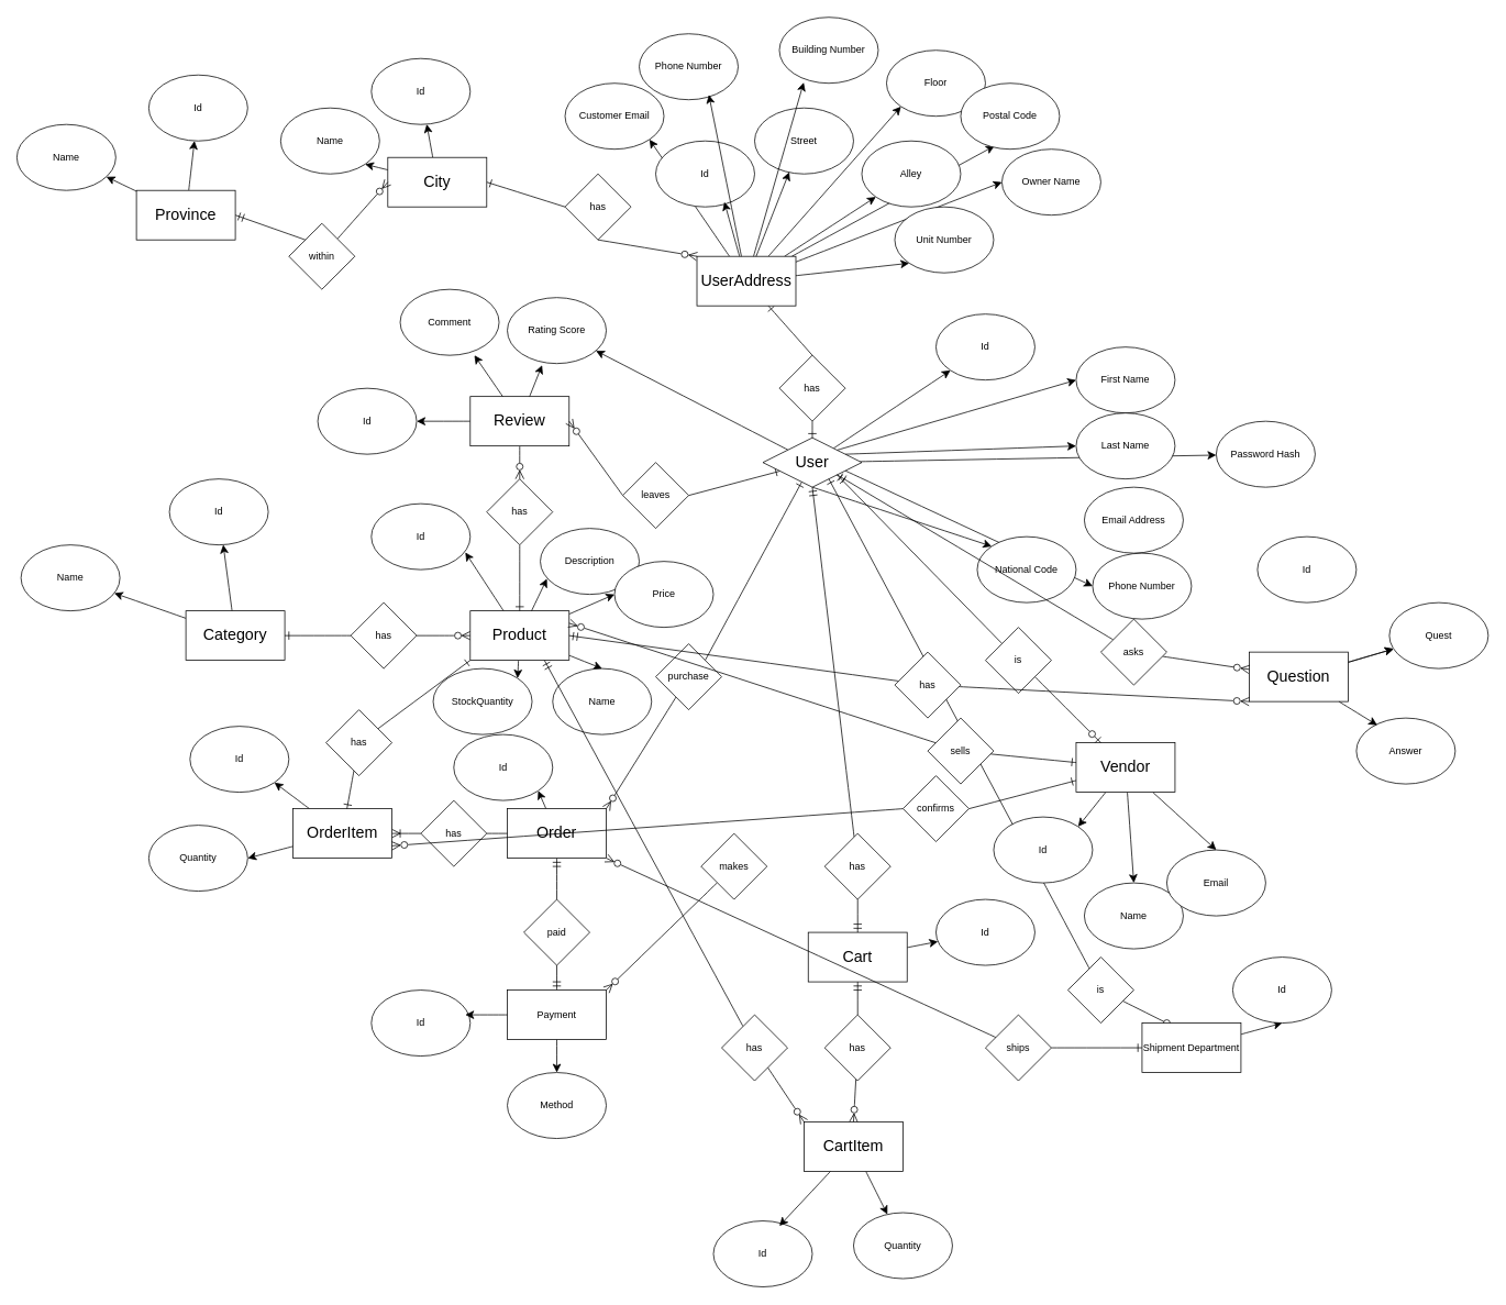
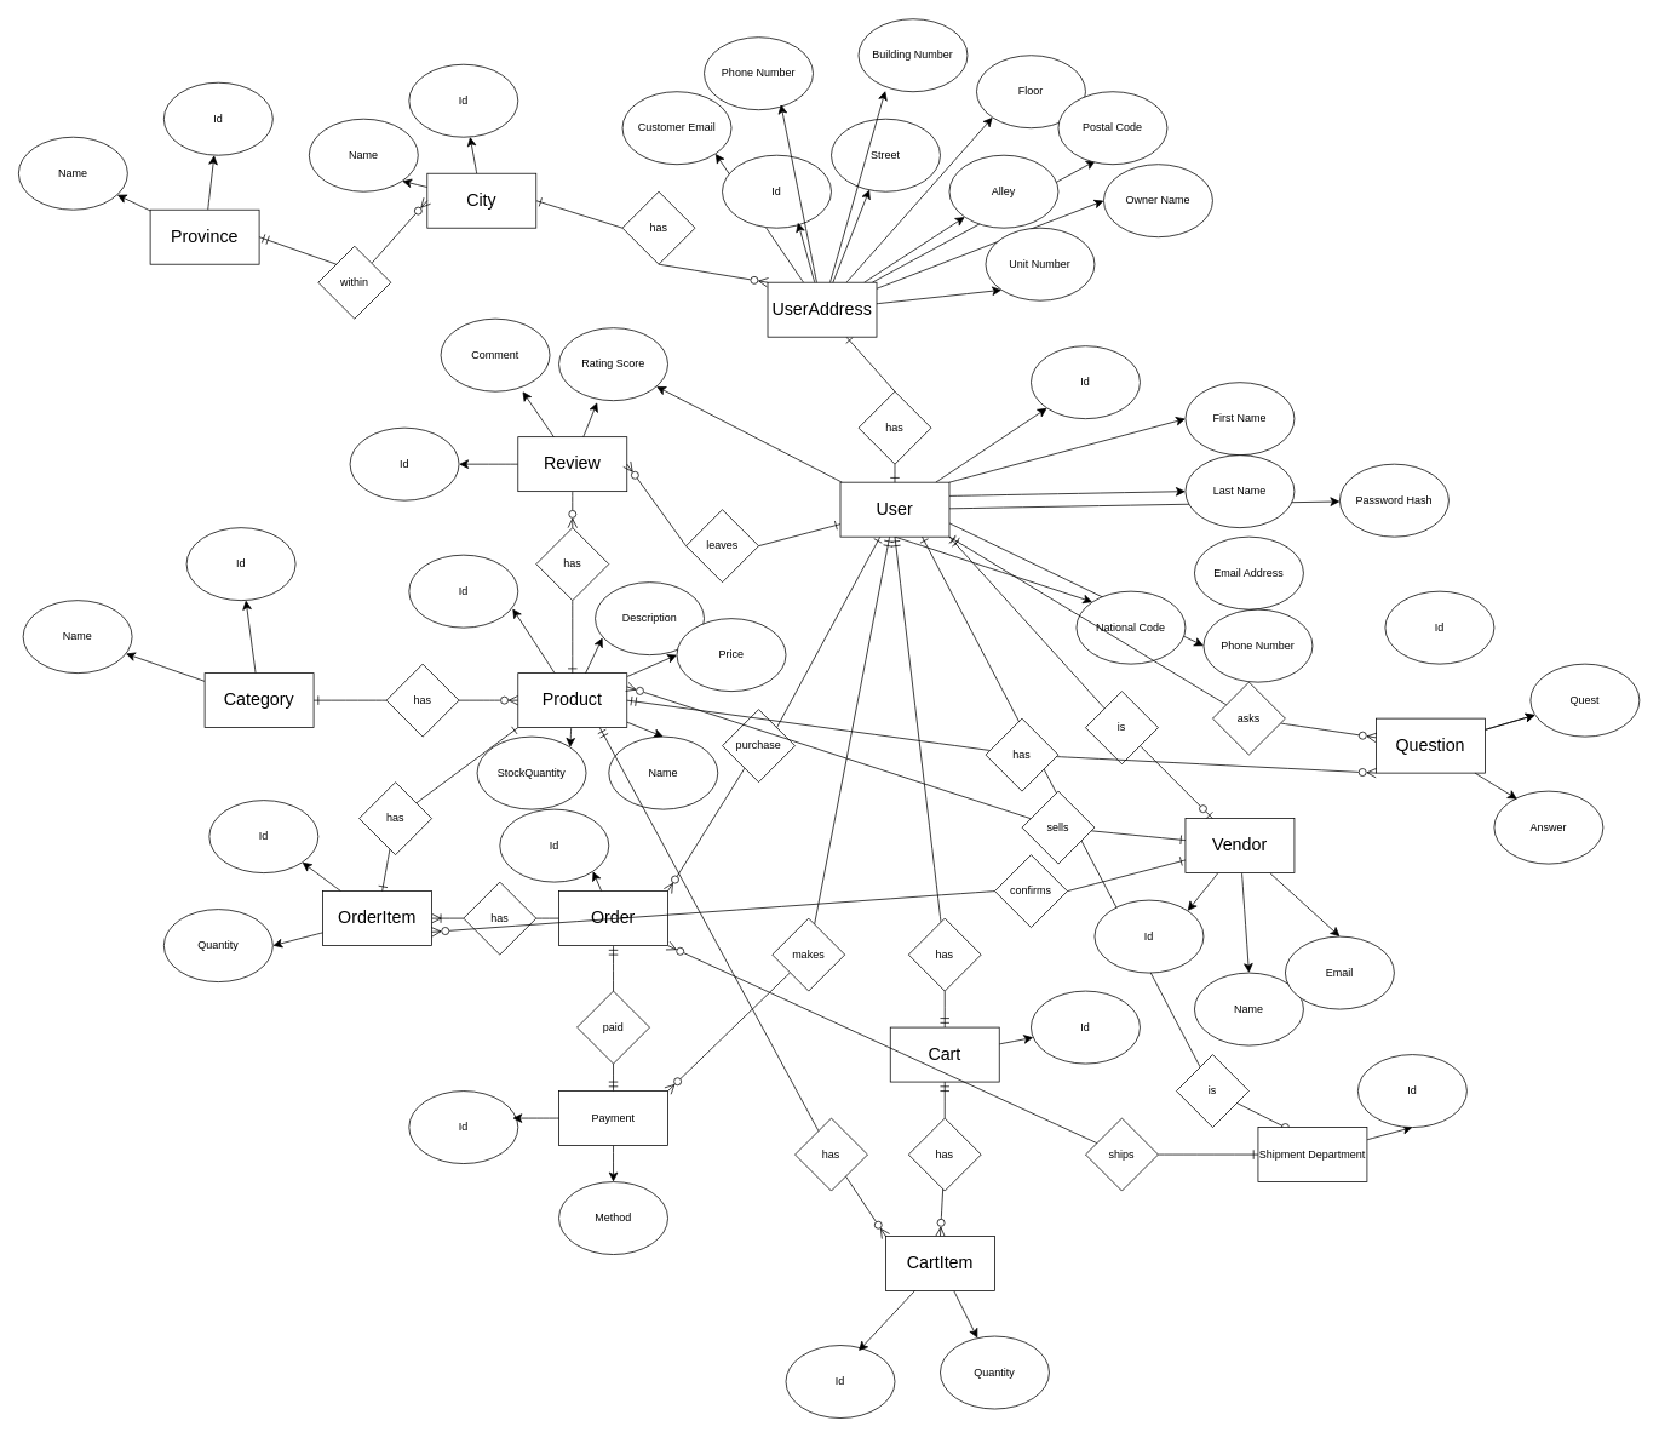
- <mxCell id="12" value="User" style="rhombus;whiteSpace=wrap;html=1;fontSize=19;" parent="1" vertex="1"><mxGeometry x="925" y="530" width="120" height="60" as="geometry" /></mxCell>
+ <mxCell id="12" value="User" style="rounded=0;whiteSpace=wrap;html=1;fontSize=19;" parent="1" vertex="1"><mxGeometry x="925" y="530" width="120" height="60" as="geometry" /></mxCell>
+ <mxCell id="10" style="edgeStyle=none;curved=1;rounded=0;orthogonalLoop=1;jettySize=auto;html=1;fontSize=12;startSize=8;endSize=8;endArrow=none;startFill=0;startArrow=ERmandOne;" parent="1" source="12" target="113" edge="1"><mxGeometry relative="1" as="geometry" /></mxCell>
